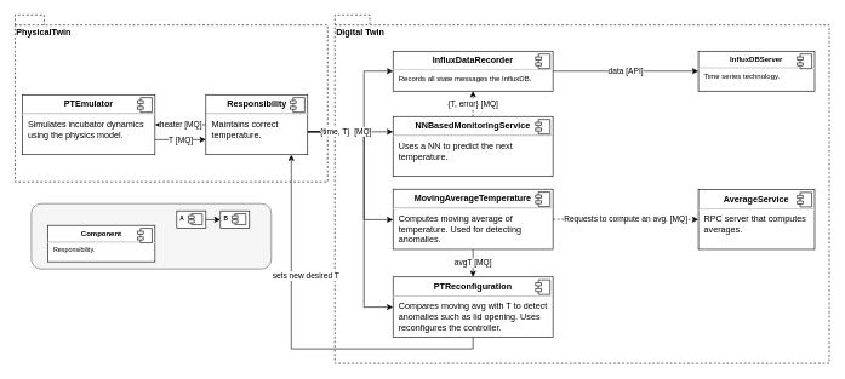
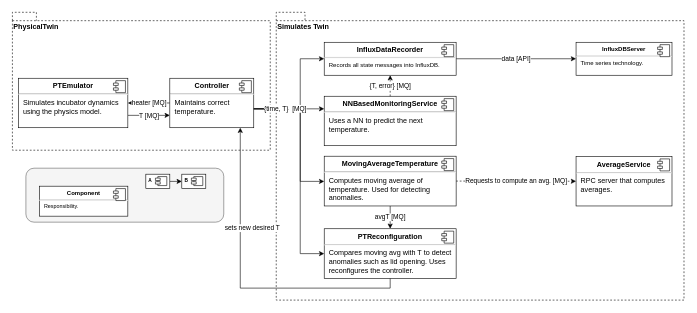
- <mxCell id="3" value="Digital Twin" style="shape=folder;fontStyle=1;spacingTop=10;tabWidth=40;tabHeight=14;tabPosition=left;html=1;verticalAlign=top;fillColor=none;align=left;strokeWidth=1;dashed=1;" parent="1" vertex="1"><mxGeometry x="460" y="20" width="680" height="480" as="geometry" /></mxCell>
+ <mxCell id="3" value="Simulates Twin" style="shape=folder;fontStyle=1;spacingTop=10;tabWidth=40;tabHeight=14;tabPosition=left;html=1;verticalAlign=top;fillColor=none;align=left;strokeWidth=1;dashed=1;" parent="1" vertex="1"><mxGeometry x="460" y="20" width="680" height="480" as="geometry" /></mxCell>
- <mxCell id="9" value="&lt;p style=&quot;margin: 6px 0px 0px; text-align: center;&quot;&gt;&lt;font style=&quot;&quot;&gt;&lt;b style=&quot;&quot;&gt;&lt;font style=&quot;font-size: 12px;&quot;&gt;InfluxDataRecorder&lt;/font&gt;&lt;br&gt;&lt;/b&gt;&lt;/font&gt;&lt;/p&gt;&lt;hr style=&quot;font-size: 10px&quot;&gt;&lt;p style=&quot;text-align: justify ; margin: 0px 0px 0px 8px ; font-size: 10px&quot;&gt;&lt;font style=&quot;font-size: 10px&quot;&gt;Records&amp;nbsp;&lt;/font&gt;&lt;span style=&quot;background-color: initial;&quot;&gt;all state messages the InfluxDB.&lt;/span&gt;&lt;/p&gt;" style="align=left;overflow=fill;html=1;dropTarget=0;fontSize=8;whiteSpace=wrap;" parent="1" vertex="1"><mxGeometry x="540" y="70" width="220" height="55" as="geometry" /></mxCell>
+ <mxCell id="9" value="&lt;p style=&quot;margin: 6px 0px 0px; text-align: center;&quot;&gt;&lt;font style=&quot;&quot;&gt;&lt;b style=&quot;&quot;&gt;&lt;font style=&quot;font-size: 12px;&quot;&gt;InfluxDataRecorder&lt;/font&gt;&lt;br&gt;&lt;/b&gt;&lt;/font&gt;&lt;/p&gt;&lt;hr style=&quot;font-size: 10px&quot;&gt;&lt;p style=&quot;text-align: justify ; margin: 0px 0px 0px 8px ; font-size: 10px&quot;&gt;&lt;font style=&quot;font-size: 10px&quot;&gt;Records&amp;nbsp;&lt;/font&gt;&lt;span style=&quot;background-color: initial;&quot;&gt;all state messages into InfluxDB.&lt;/span&gt;&lt;/p&gt;" style="align=left;overflow=fill;html=1;dropTarget=0;fontSize=8;whiteSpace=wrap;" parent="1" vertex="1"><mxGeometry x="540" y="70" width="220" height="55" as="geometry" /></mxCell>
- <mxCell id="19" value="&lt;p style=&quot;margin: 6px 0px 0px; text-align: center;&quot;&gt;&lt;font style=&quot;&quot;&gt;&lt;span style=&quot;font-size: 12px;&quot;&gt;&lt;b&gt;Responsibility&lt;/b&gt;&lt;/span&gt;&lt;br&gt;&lt;/font&gt;&lt;/p&gt;&lt;hr style=&quot;font-size: 12px&quot;&gt;&lt;p style=&quot;margin: 0px 0px 0px 8px ; font-size: 12px&quot;&gt;Maintains correct temperature.&lt;/p&gt;" style="align=left;overflow=fill;html=1;dropTarget=0;fontSize=8;whiteSpace=wrap;" vertex="1" parent="1"><mxGeometry x="282.5" y="130" width="140" height="82.5" as="geometry" /></mxCell>
+ <mxCell id="19" value="&lt;p style=&quot;margin: 6px 0px 0px; text-align: center;&quot;&gt;&lt;font style=&quot;&quot;&gt;&lt;span style=&quot;font-size: 12px;&quot;&gt;&lt;b&gt;Controller&lt;/b&gt;&lt;/span&gt;&lt;br&gt;&lt;/font&gt;&lt;/p&gt;&lt;hr style=&quot;font-size: 12px&quot;&gt;&lt;p style=&quot;margin: 0px 0px 0px 8px ; font-size: 12px&quot;&gt;Maintains correct temperature.&lt;/p&gt;" style="align=left;overflow=fill;html=1;dropTarget=0;fontSize=8;whiteSpace=wrap;" vertex="1" parent="1"><mxGeometry x="282.5" y="130" width="140" height="82.5" as="geometry" /></mxCell>
